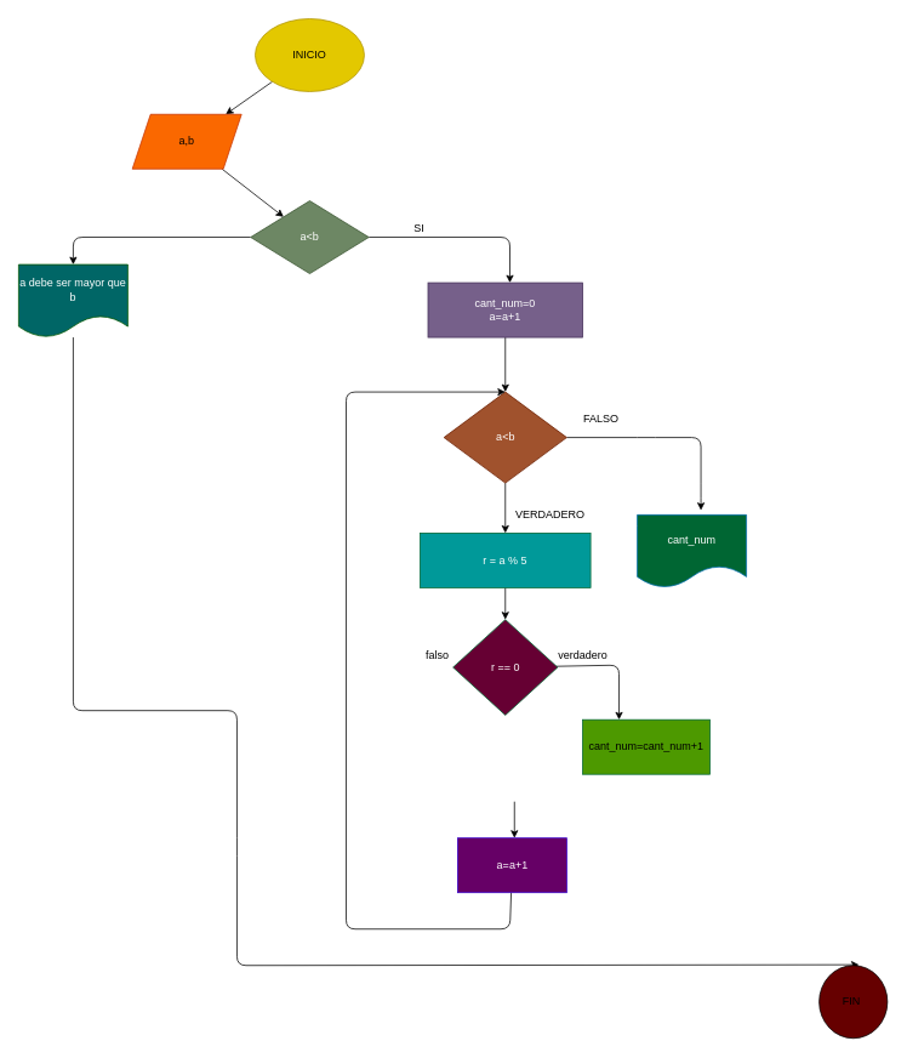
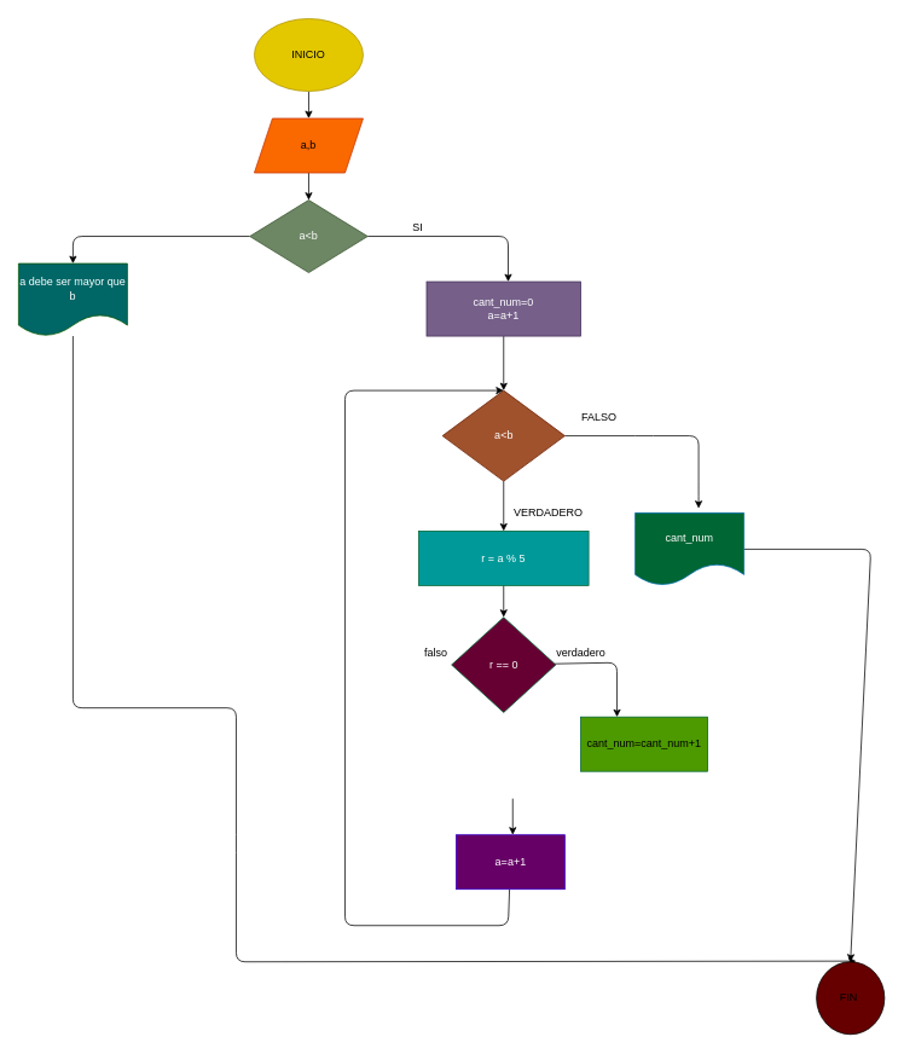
- <mxCell id="5" value="a,b" style="shape=parallelogram;perimeter=parallelogramPerimeter;whiteSpace=wrap;html=1;fixedSize=1;fillColor=#fa6800;strokeColor=#C73500;fontColor=#000000;" parent="1" vertex="1"><mxGeometry x="145" y="125" width="120" height="60" as="geometry" /></mxCell>
+ <mxCell id="5" value="a,b" style="shape=parallelogram;perimeter=parallelogramPerimeter;whiteSpace=wrap;html=1;fixedSize=1;fillColor=#fa6800;strokeColor=#C73500;fontColor=#000000;" parent="1" vertex="1"><mxGeometry x="280" y="130" width="120" height="60" as="geometry" /></mxCell>
+ <mxCell id="16" style="edgeStyle=none;html=1;entryX=0.5;entryY=0;entryDx=0;entryDy=0;" edge="1" parent="1" source="17" target="22"><mxGeometry relative="1" as="geometry"><mxPoint x="1030" y="605" as="targetPoint" /><Array as="points"><mxPoint x="960" y="605" /></Array></mxGeometry></mxCell>
